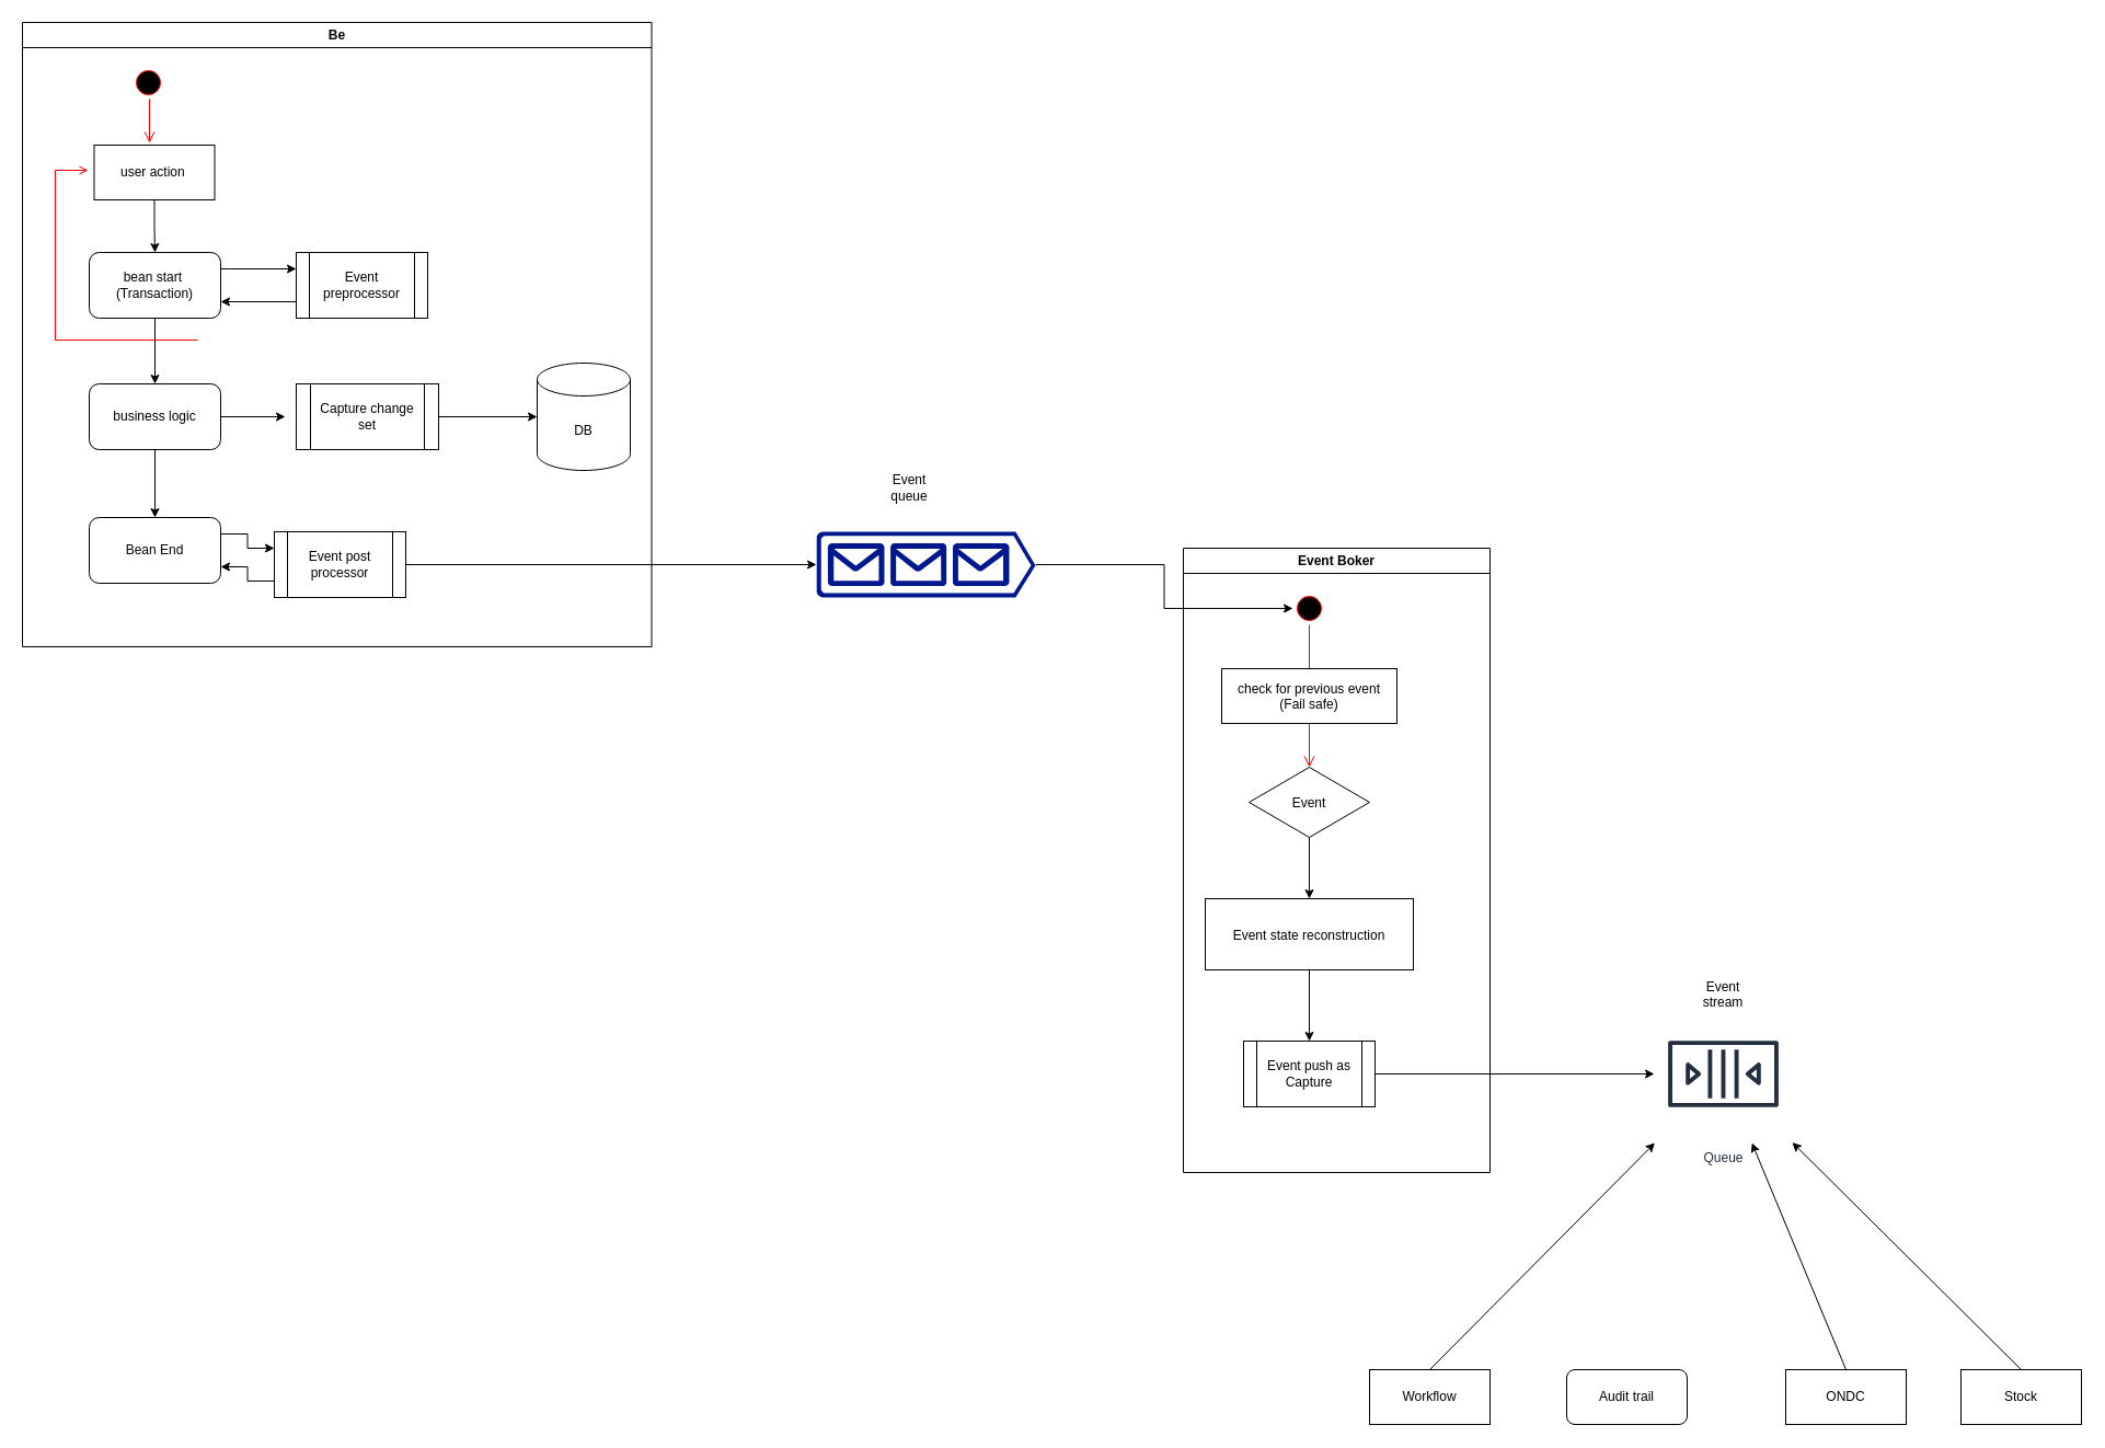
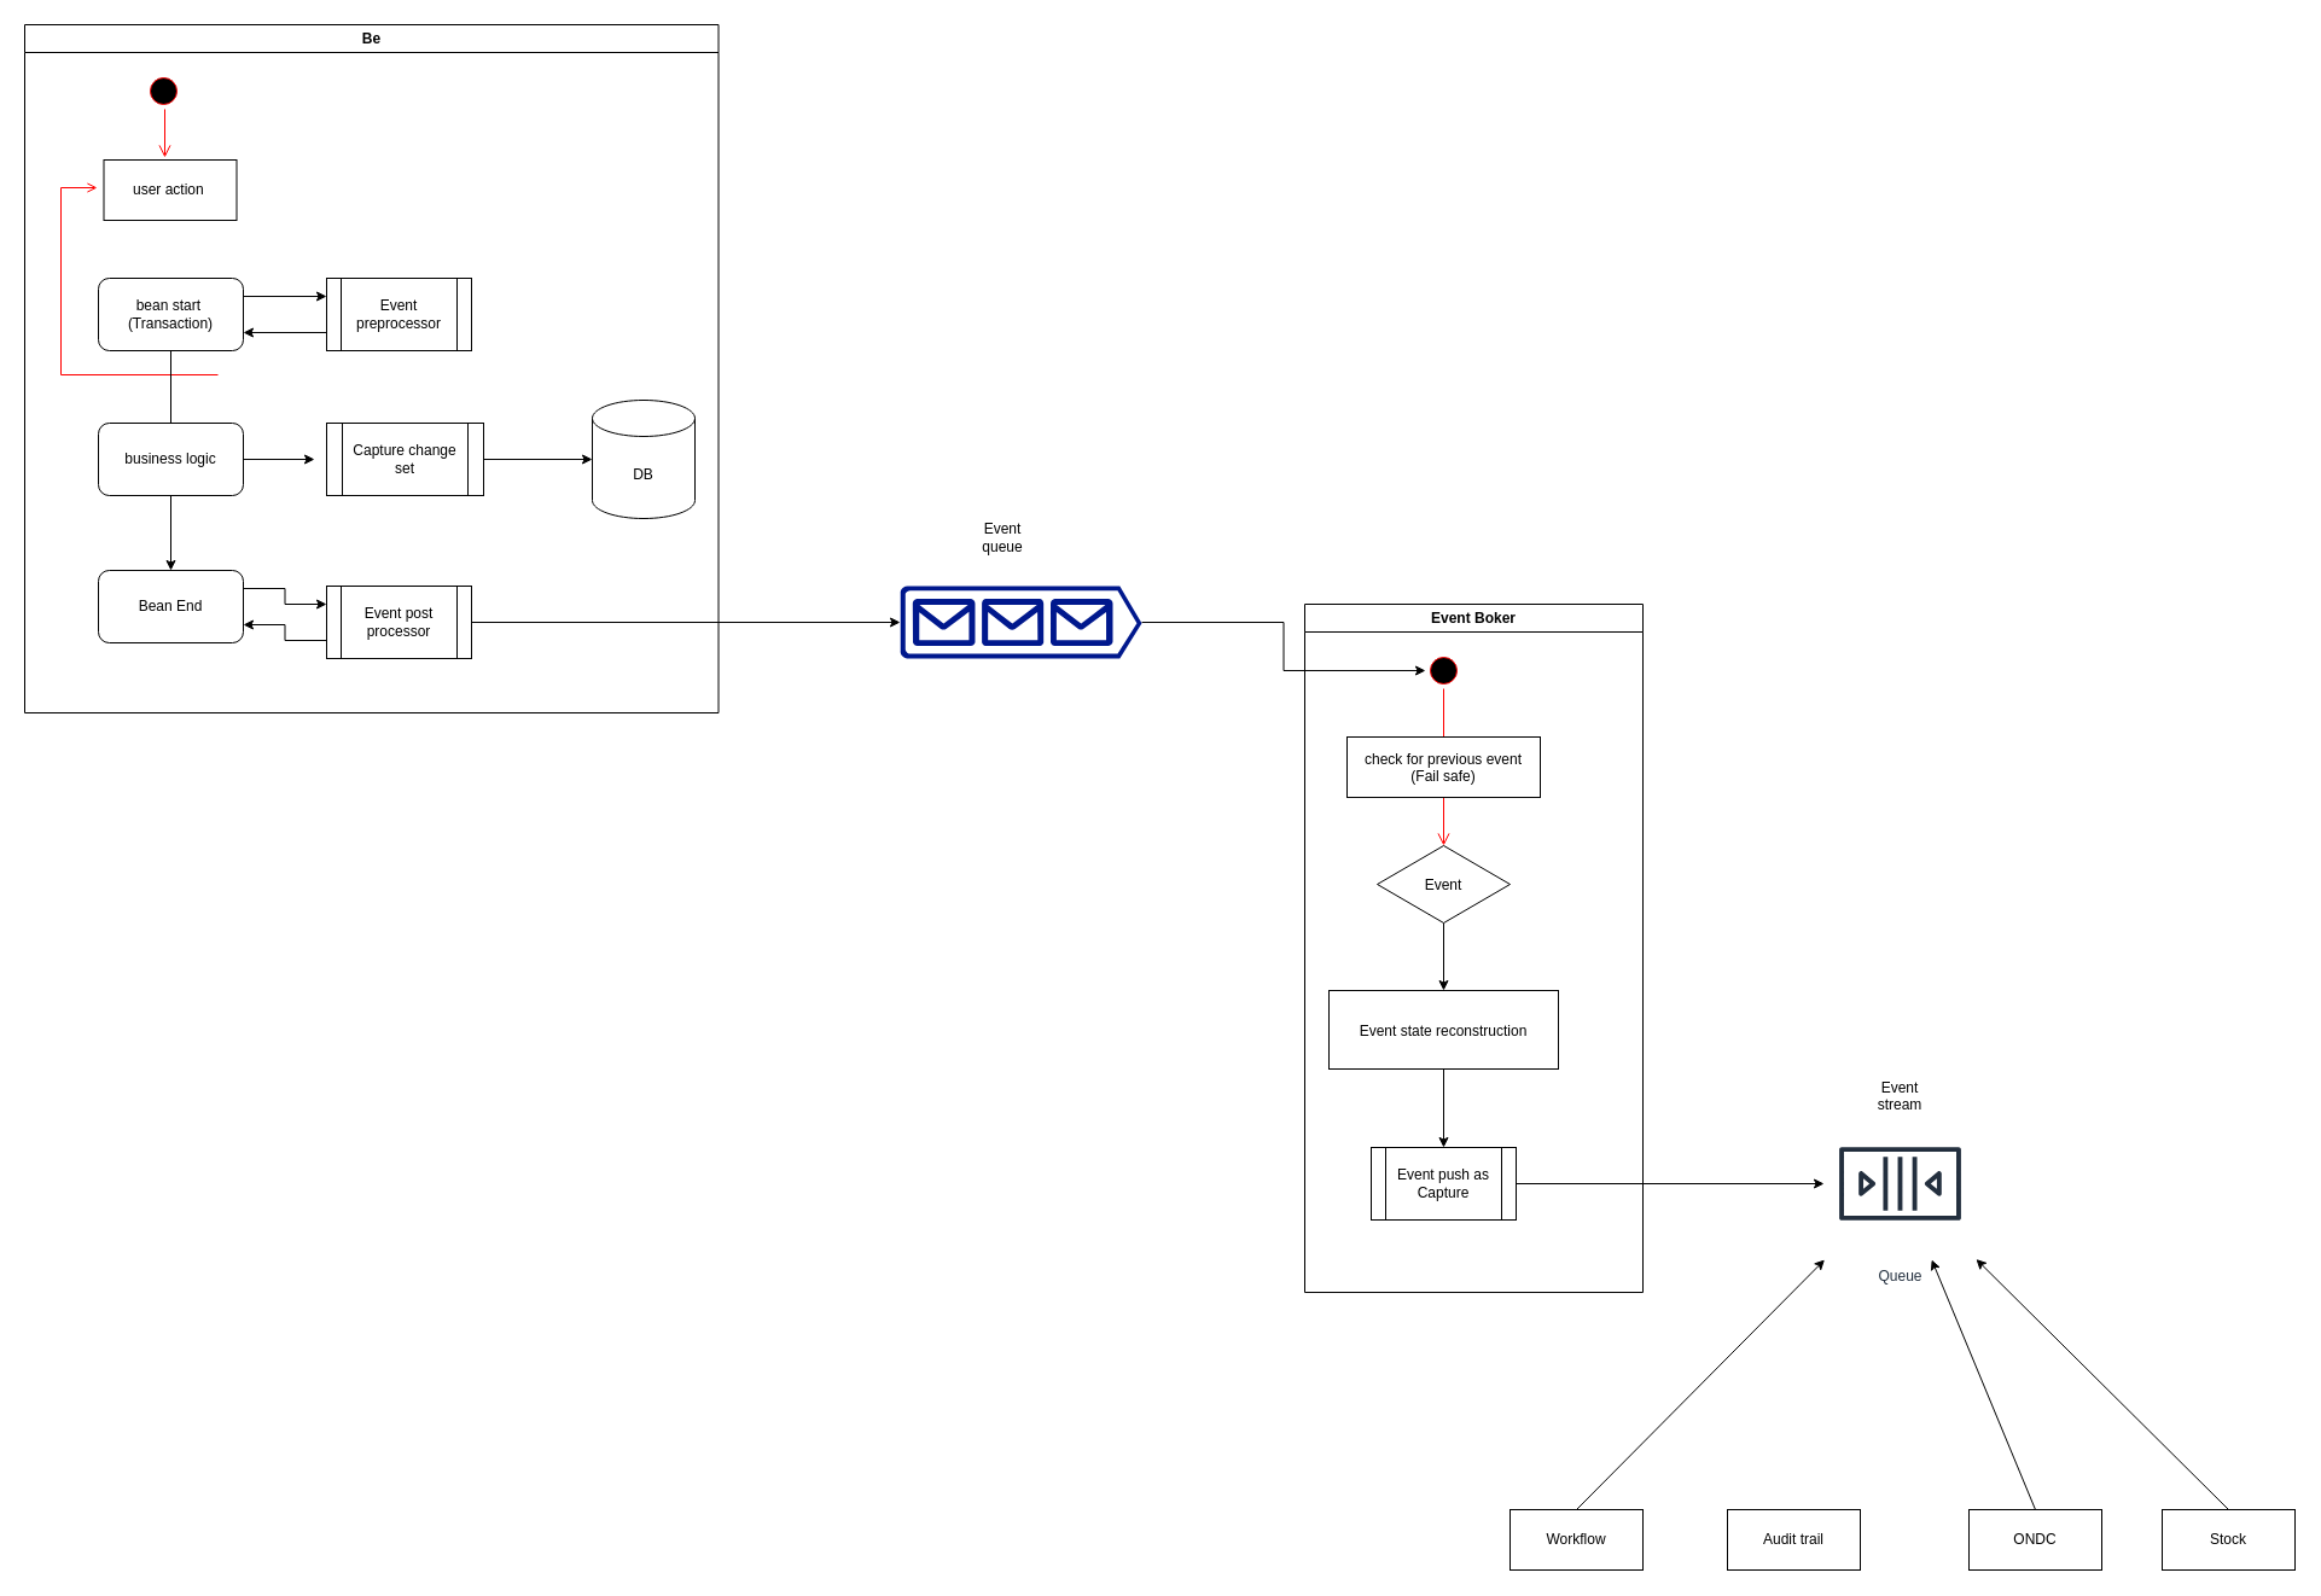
- <mxCell id="6" value="" style="edgeStyle=orthogonalEdgeStyle;rounded=0;orthogonalLoop=1;jettySize=auto;html=1;" edge="1" parent="2" source="7" target="10"><mxGeometry relative="1" as="geometry" /></mxCell>
- <mxCell id="9" value="" style="edgeStyle=orthogonalEdgeStyle;rounded=0;orthogonalLoop=1;jettySize=auto;html=1;" edge="1" parent="2" source="10" target="20"><mxGeometry relative="1" as="geometry" /></mxCell>
+ <mxCell id="9" value="" style="edgeStyle=orthogonalEdgeStyle;rounded=0;orthogonalLoop=1;jettySize=auto;html=1;endArrow=none;" edge="1" parent="2" source="10" target="20"><mxGeometry relative="1" as="geometry" /></mxCell>
- <mxCell id="15" value="Event post processor" style="shape=process;whiteSpace=wrap;html=1;backgroundOutline=1;" vertex="1" parent="2"><mxGeometry x="230" y="465" width="120" height="60" as="geometry" /></mxCell>
+ <mxCell id="15" value="Event post processor" style="shape=process;whiteSpace=wrap;html=1;backgroundOutline=1;" vertex="1" parent="2"><mxGeometry x="250" y="465" width="120" height="60" as="geometry" /></mxCell>
- <mxCell id="39" value="Audit trail" style="html=1;whiteSpace=wrap;rounded=1;" vertex="1" parent="1"><mxGeometry x="1430" y="1250" width="110" height="50" as="geometry" /></mxCell>
+ <mxCell id="39" value="Audit trail" style="html=1;whiteSpace=wrap;" vertex="1" parent="1"><mxGeometry x="1430" y="1250" width="110" height="50" as="geometry" /></mxCell>
